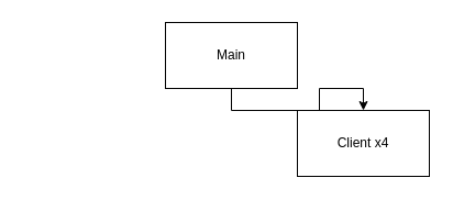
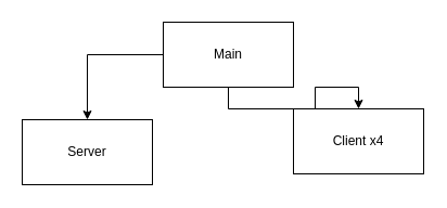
+ <mxCell id="2" style="edgeStyle=orthogonalEdgeStyle;rounded=0;orthogonalLoop=1;jettySize=auto;html=1;entryX=0.5;entryY=0;entryDx=0;entryDy=0;" edge="1" parent="1" source="4" target="5"><mxGeometry relative="1" as="geometry" /></mxCell>
+ <mxCell id="5" value="Server" style="rounded=0;whiteSpace=wrap;html=1;" vertex="1" parent="1"><mxGeometry x="20" y="110" width="120" height="60" as="geometry" /></mxCell>
